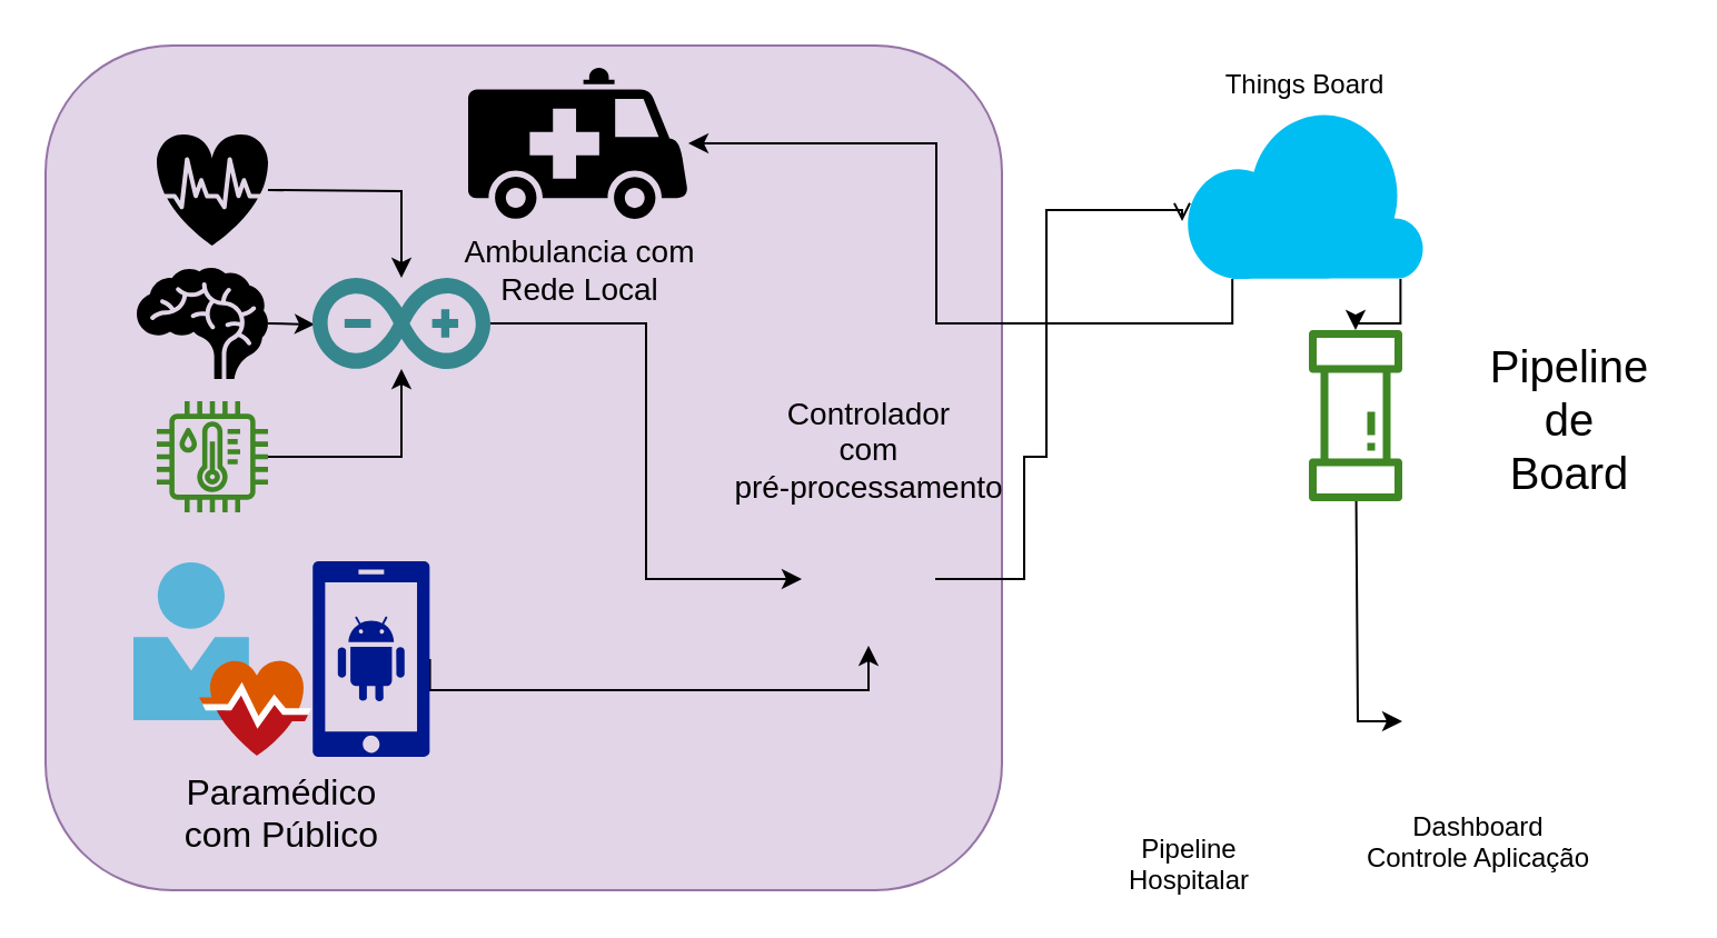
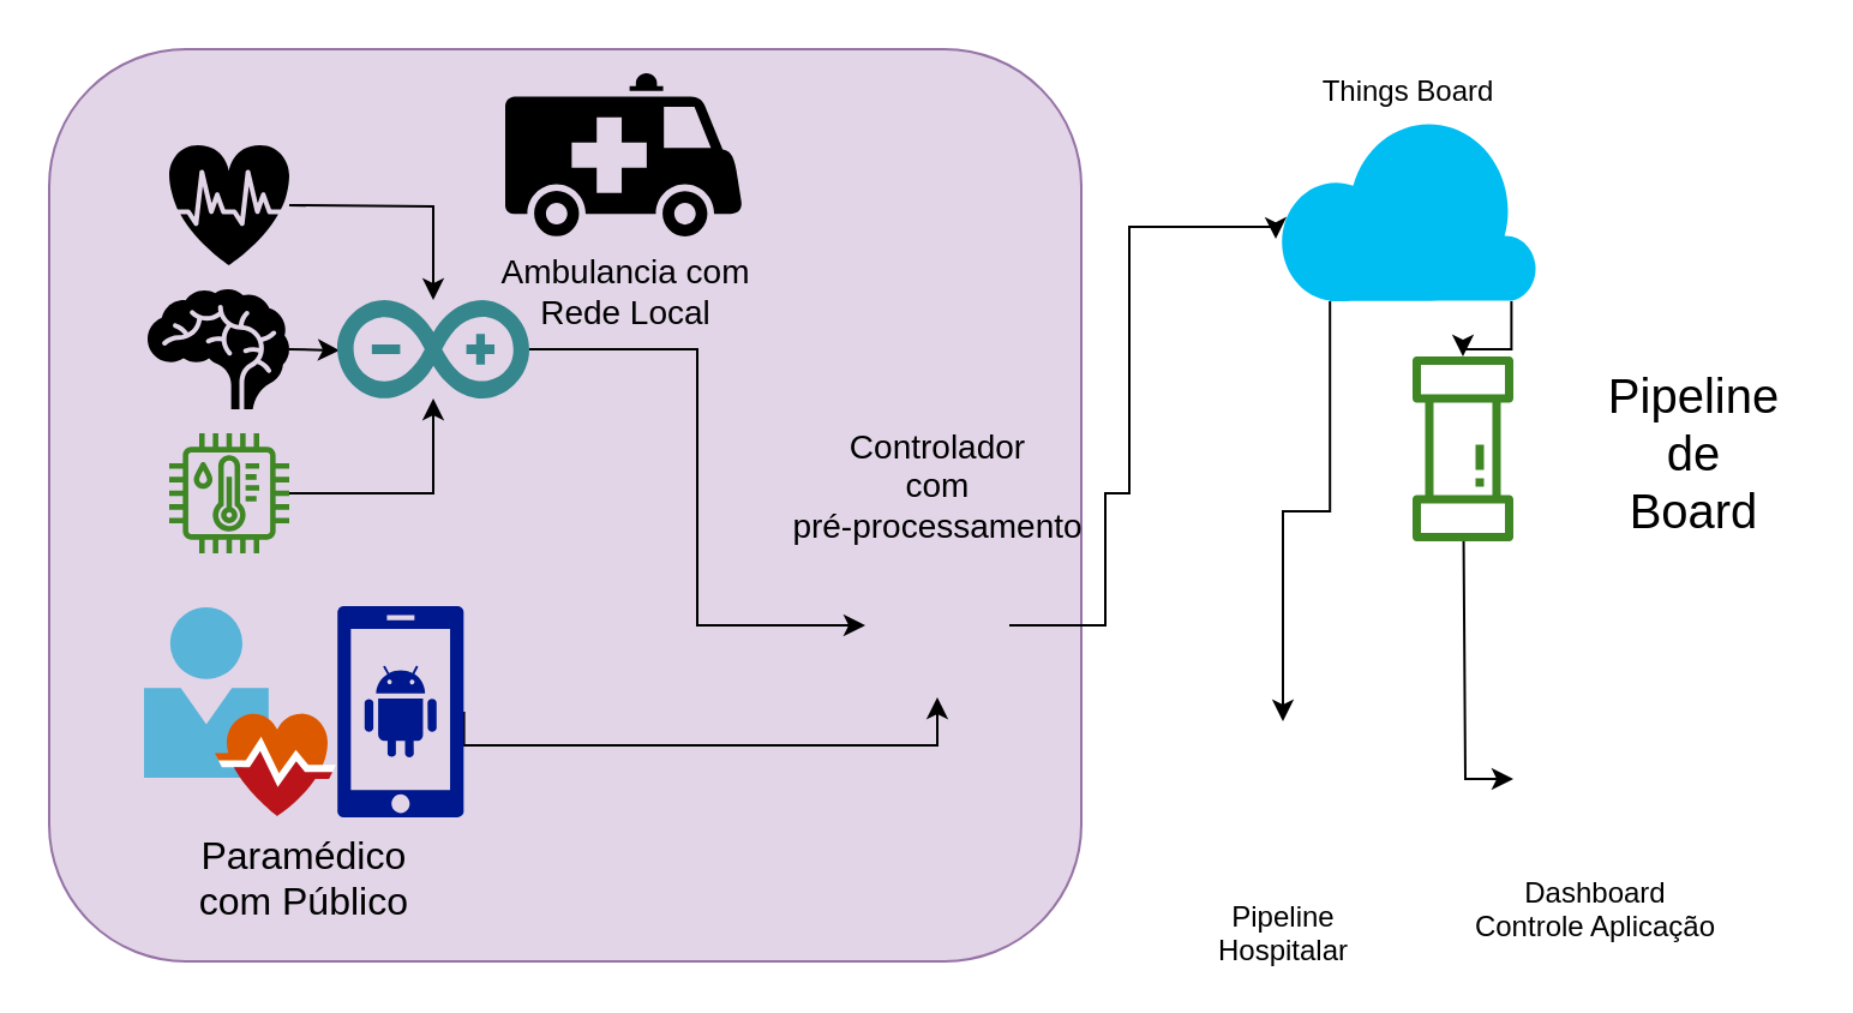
- <mxCell id="9" style="edgeStyle=orthogonalEdgeStyle;rounded=0;orthogonalLoop=1;jettySize=auto;html=1;entryX=-0.009;entryY=0.667;entryDx=0;entryDy=0;entryPerimeter=0;exitX=1;exitY=0.5;exitDx=0;exitDy=0;endArrow=open;" edge="1" parent="1" source="10" target="14"><mxGeometry relative="1" as="geometry"><Array as="points"><mxPoint x="460" y="260" /><mxPoint x="460" y="205" /><mxPoint x="470" y="205" /><mxPoint x="470" y="94" /></Array></mxGeometry></mxCell>
+ <mxCell id="9" style="edgeStyle=orthogonalEdgeStyle;rounded=0;orthogonalLoop=1;jettySize=auto;html=1;entryX=-0.009;entryY=0.667;entryDx=0;entryDy=0;entryPerimeter=0;exitX=1;exitY=0.5;exitDx=0;exitDy=0;" edge="1" parent="1" source="10" target="14"><mxGeometry relative="1" as="geometry"><Array as="points"><mxPoint x="460" y="260" /><mxPoint x="460" y="205" /><mxPoint x="470" y="205" /><mxPoint x="470" y="94" /></Array></mxGeometry></mxCell>
- <mxCell id="12" style="edgeStyle=orthogonalEdgeStyle;rounded=0;orthogonalLoop=1;jettySize=auto;html=1;fontSize=16;exitX=0.2;exitY=1;exitDx=0;exitDy=0;exitPerimeter=0;" edge="1" parent="1" source="14" target="18"><mxGeometry relative="1" as="geometry" /></mxCell>
+ <mxCell id="12" style="edgeStyle=orthogonalEdgeStyle;rounded=0;orthogonalLoop=1;jettySize=auto;html=1;fontSize=16;exitX=0.2;exitY=1;exitDx=0;exitDy=0;exitPerimeter=0;" edge="1" parent="1" source="14" target="15"><mxGeometry relative="1" as="geometry" /></mxCell>
